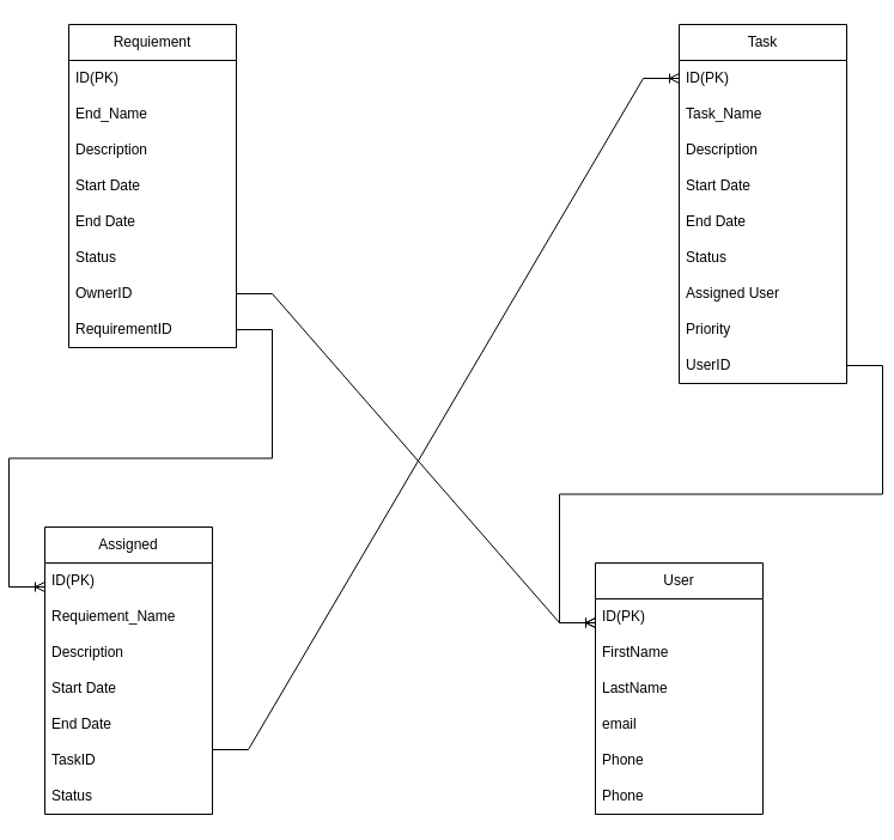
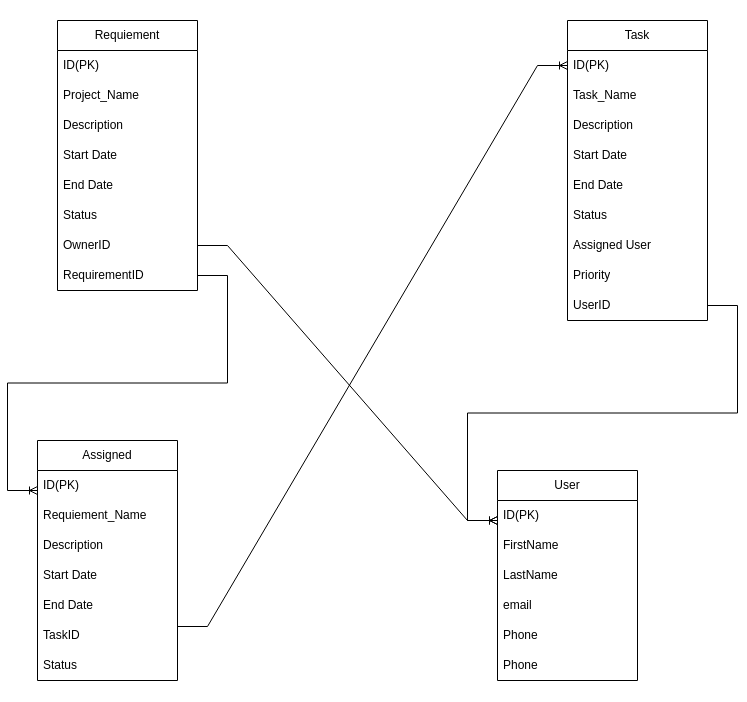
- <mxCell id="4" value="End_Name" style="text;strokeColor=none;fillColor=none;align=left;verticalAlign=middle;spacingLeft=4;spacingRight=4;overflow=hidden;points=[[0,0.5],[1,0.5]];portConstraint=eastwest;rotatable=0;whiteSpace=wrap;html=1;" vertex="1" parent="2"><mxGeometry y="60" width="140" height="30" as="geometry" /></mxCell>
+ <mxCell id="4" value="Project_Name" style="text;strokeColor=none;fillColor=none;align=left;verticalAlign=middle;spacingLeft=4;spacingRight=4;overflow=hidden;points=[[0,0.5],[1,0.5]];portConstraint=eastwest;rotatable=0;whiteSpace=wrap;html=1;" vertex="1" parent="2"><mxGeometry y="60" width="140" height="30" as="geometry" /></mxCell>
